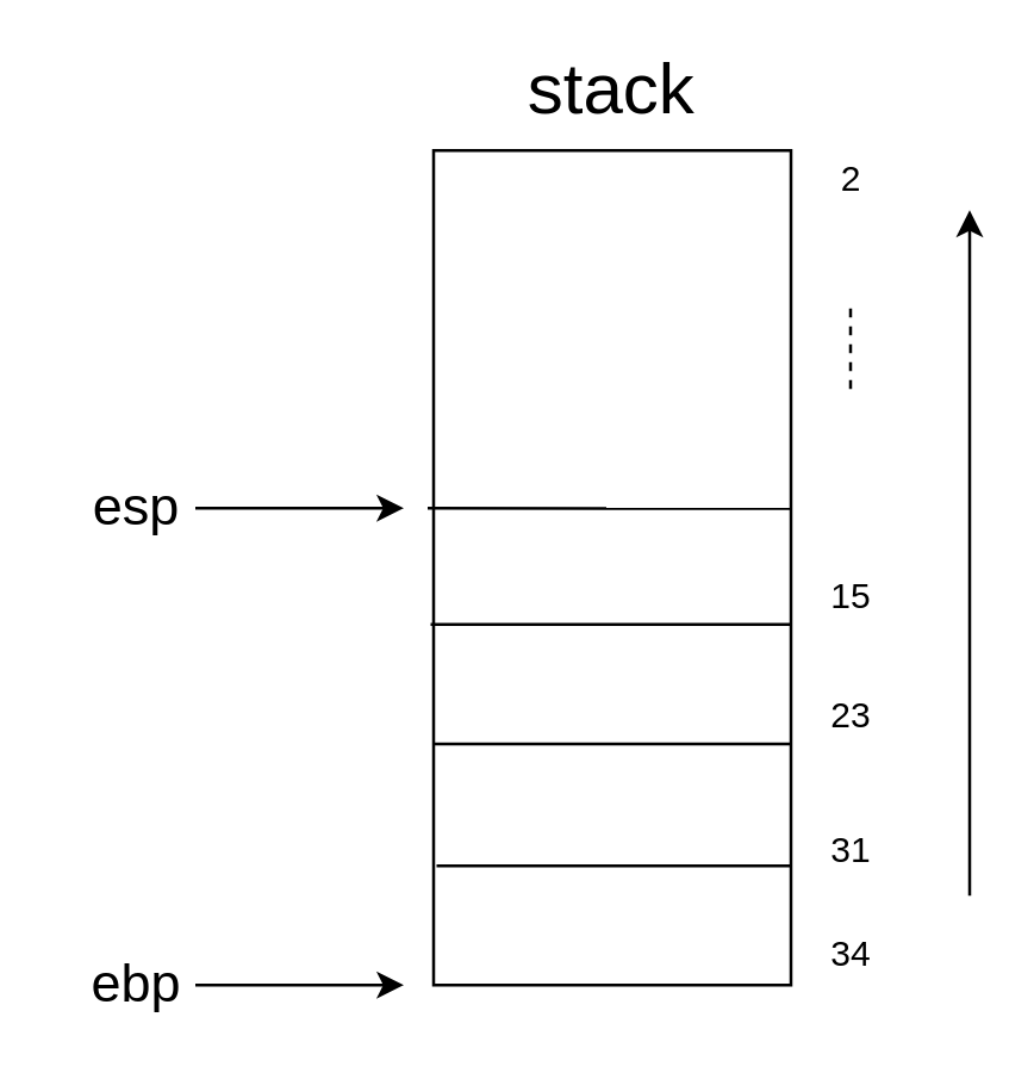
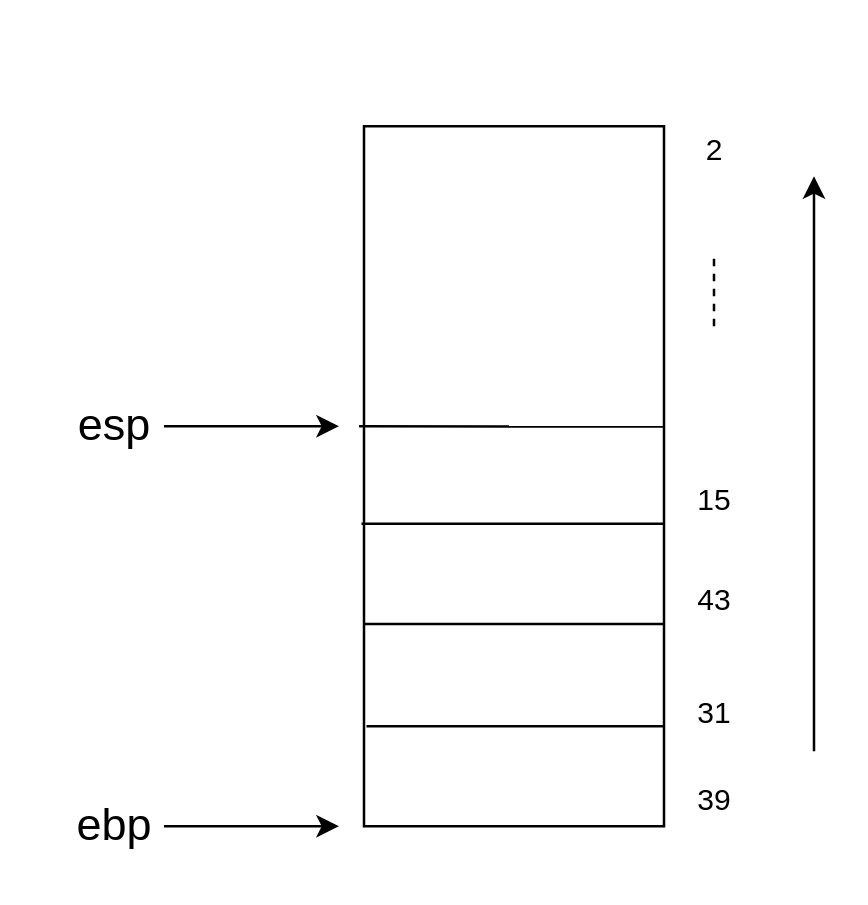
- <mxCell id="3" value="&lt;font style=&quot;font-size: 24px&quot;&gt;stack&lt;/font&gt;" style="text;html=1;strokeColor=none;fillColor=none;align=center;verticalAlign=middle;whiteSpace=wrap;rounded=0;" vertex="1" parent="1"><mxGeometry x="185" y="20" width="40" height="20" as="geometry" /></mxCell>
- <mxCell id="11" value="23" style="text;html=1;align=center;verticalAlign=middle;resizable=0;points=[];autosize=1;" vertex="1" parent="1"><mxGeometry x="270" y="230" width="30" height="20" as="geometry" /></mxCell>
+ <mxCell id="11" value="43" style="text;html=1;align=center;verticalAlign=middle;resizable=0;points=[];autosize=1;" vertex="1" parent="1"><mxGeometry x="270" y="230" width="30" height="20" as="geometry" /></mxCell>
- <mxCell id="9" value="34" style="text;html=1;align=center;verticalAlign=middle;resizable=0;points=[];autosize=1;" vertex="1" parent="1"><mxGeometry x="270" y="310" width="30" height="20" as="geometry" /></mxCell>
+ <mxCell id="9" value="39" style="text;html=1;align=center;verticalAlign=middle;resizable=0;points=[];autosize=1;" vertex="1" parent="1"><mxGeometry x="270" y="310" width="30" height="20" as="geometry" /></mxCell>
